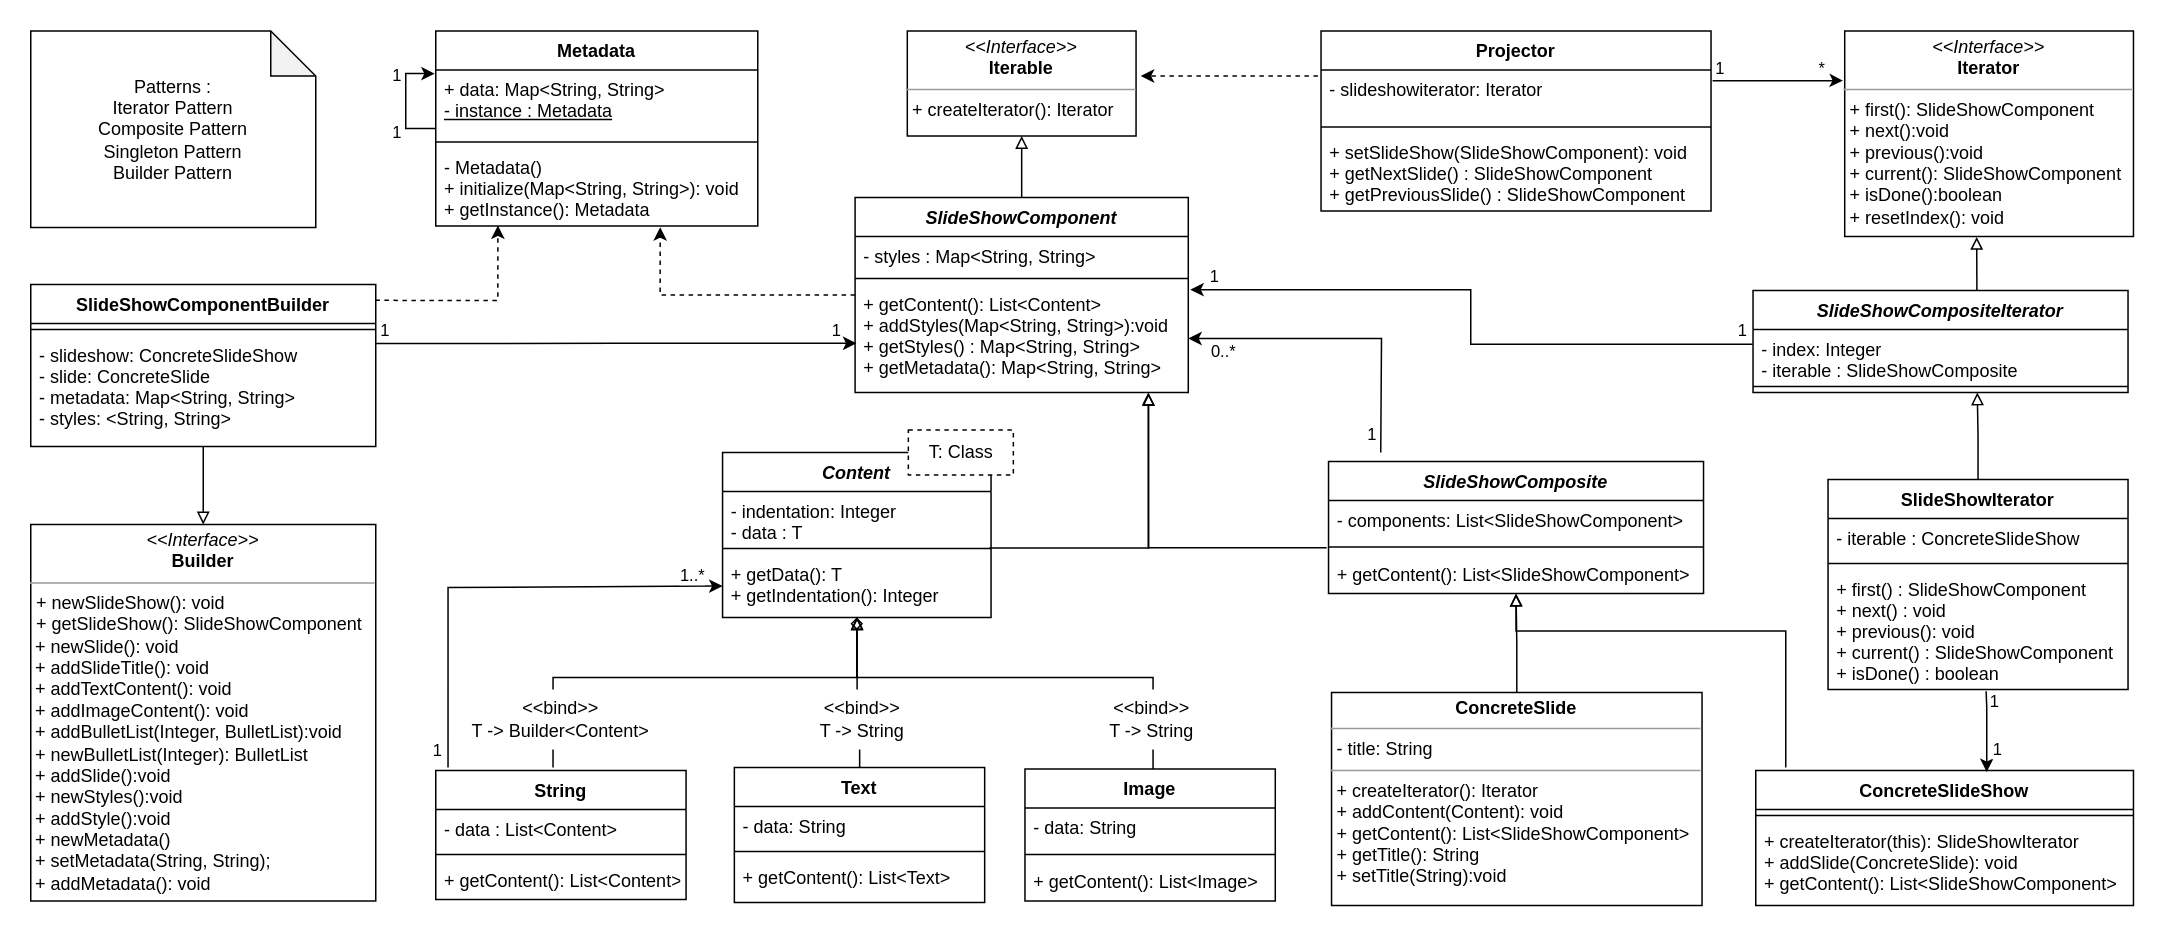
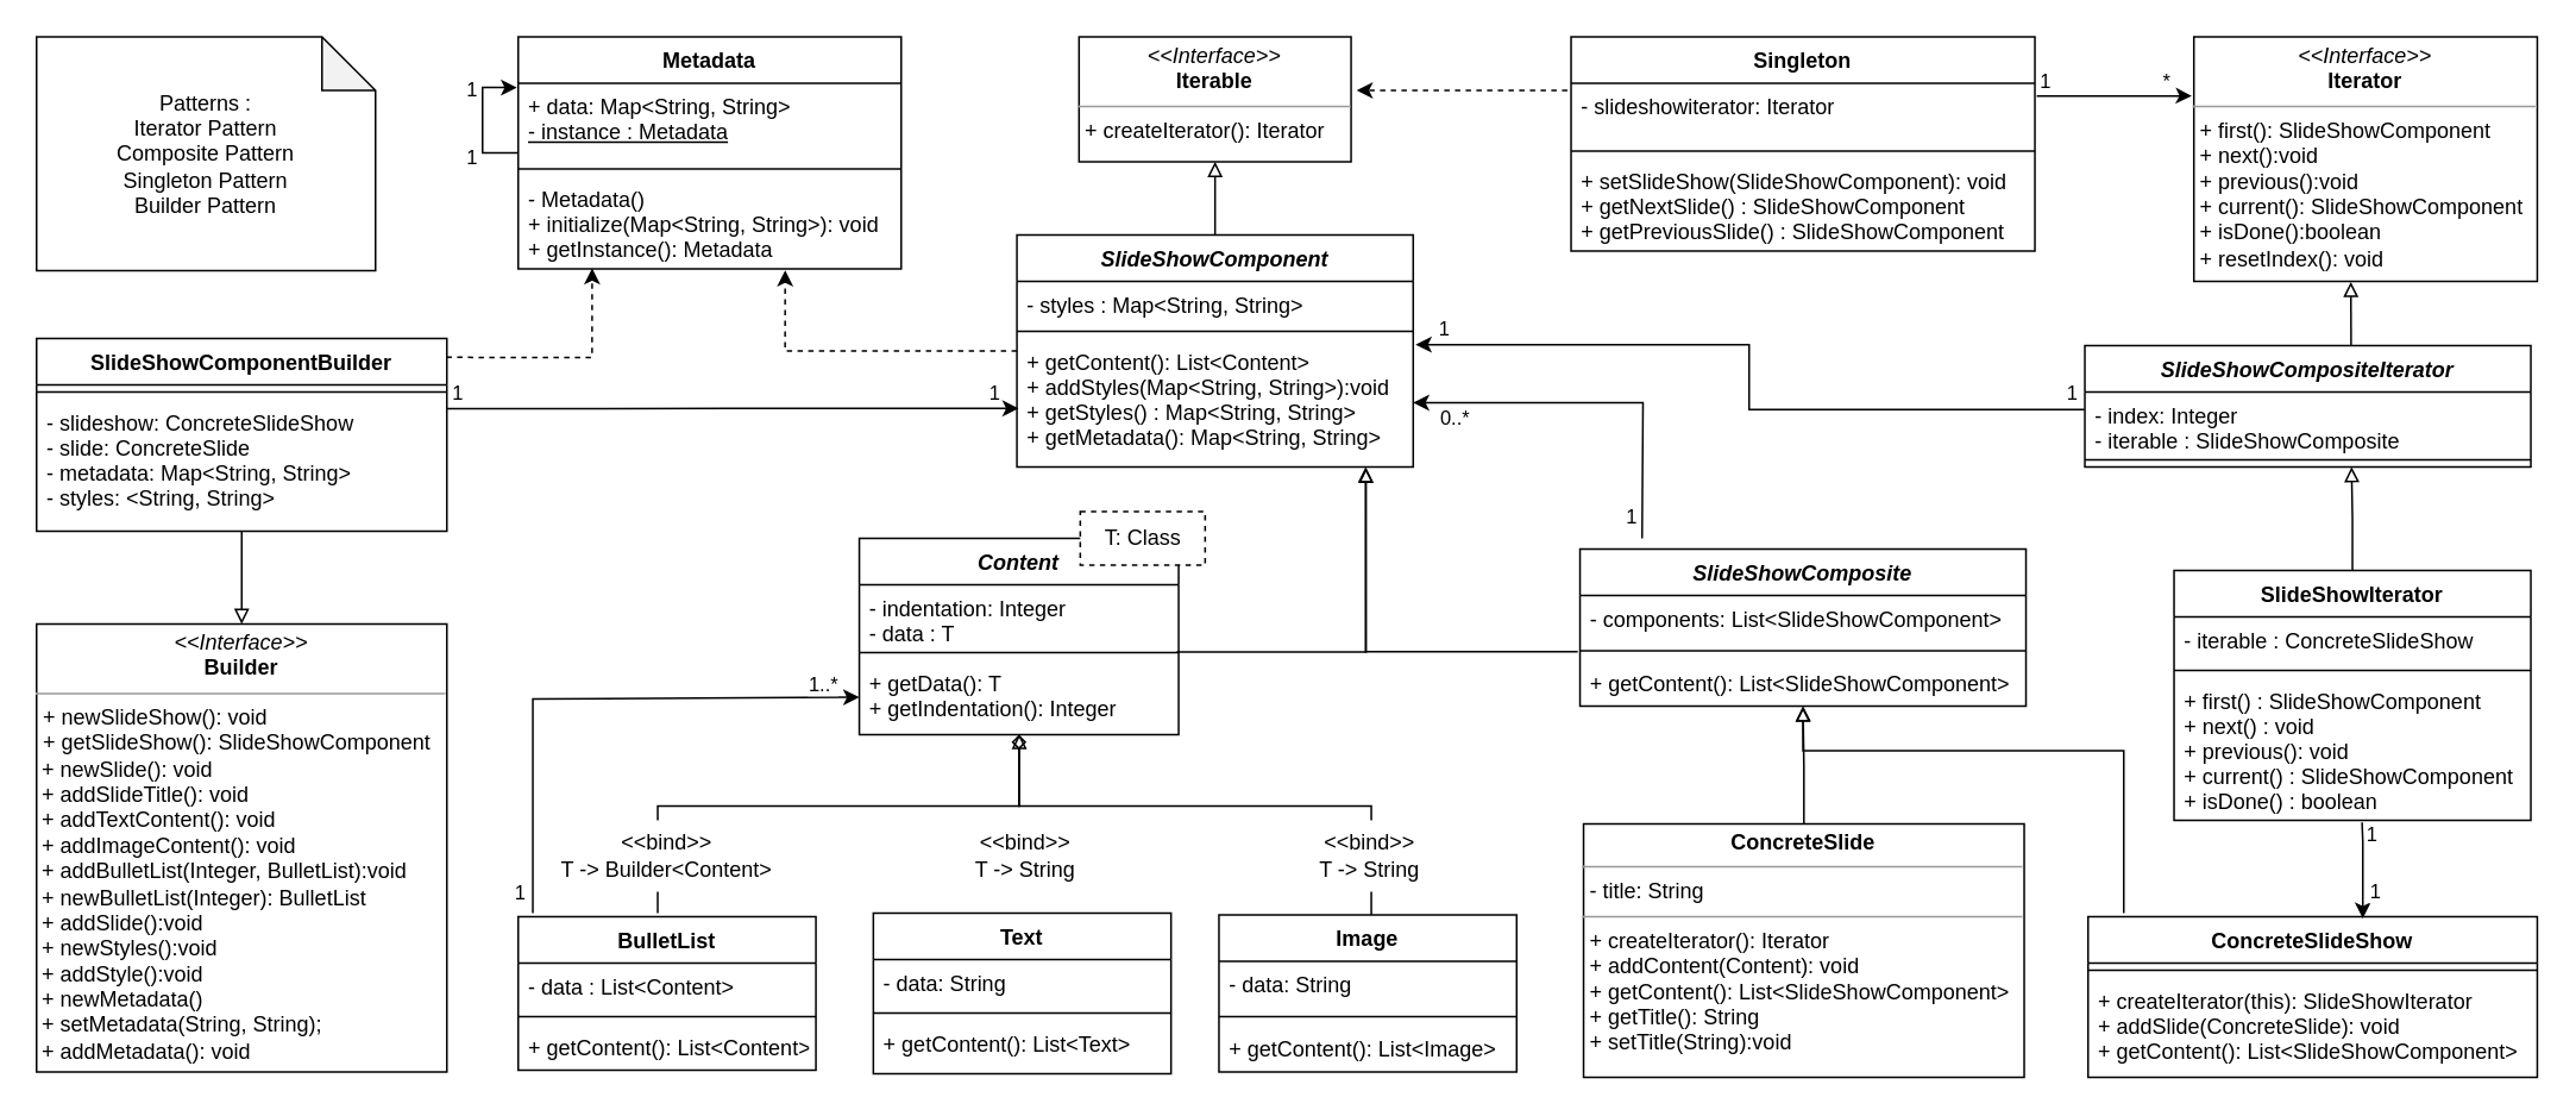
- <mxCell id="46" value="Projector" style="swimlane;fontStyle=1;align=center;verticalAlign=top;childLayout=stackLayout;horizontal=1;startSize=26;horizontalStack=0;resizeParent=1;resizeParentMax=0;resizeLast=0;collapsible=1;marginBottom=0;" parent="1" vertex="1"><mxGeometry x="880.19" y="20" width="260" height="120" as="geometry" /></mxCell>
+ <mxCell id="46" value="Singleton" style="swimlane;fontStyle=1;align=center;verticalAlign=top;childLayout=stackLayout;horizontal=1;startSize=26;horizontalStack=0;resizeParent=1;resizeParentMax=0;resizeLast=0;collapsible=1;marginBottom=0;" parent="1" vertex="1"><mxGeometry x="880.19" y="20" width="260" height="120" as="geometry" /></mxCell>
- <mxCell id="19" style="edgeStyle=orthogonalEdgeStyle;rounded=0;orthogonalLoop=1;jettySize=auto;html=1;entryX=0.501;entryY=1;entryDx=0;entryDy=0;entryPerimeter=0;startArrow=none;startFill=0;endArrow=block;endFill=0;" parent="1" source="20" target="41" edge="1"><mxGeometry relative="1" as="geometry" /></mxCell>
- <mxCell id="32" value="String" style="swimlane;fontStyle=1;align=center;verticalAlign=top;childLayout=stackLayout;horizontal=1;startSize=26;horizontalStack=0;resizeParent=1;resizeParentMax=0;resizeLast=0;collapsible=1;marginBottom=0;" parent="1" vertex="1"><mxGeometry x="290" y="513" width="166.88" height="86" as="geometry" /></mxCell>
+ <mxCell id="32" value="BulletList" style="swimlane;fontStyle=1;align=center;verticalAlign=top;childLayout=stackLayout;horizontal=1;startSize=26;horizontalStack=0;resizeParent=1;resizeParentMax=0;resizeLast=0;collapsible=1;marginBottom=0;" parent="1" vertex="1"><mxGeometry x="290" y="513" width="166.88" height="86" as="geometry" /></mxCell>
